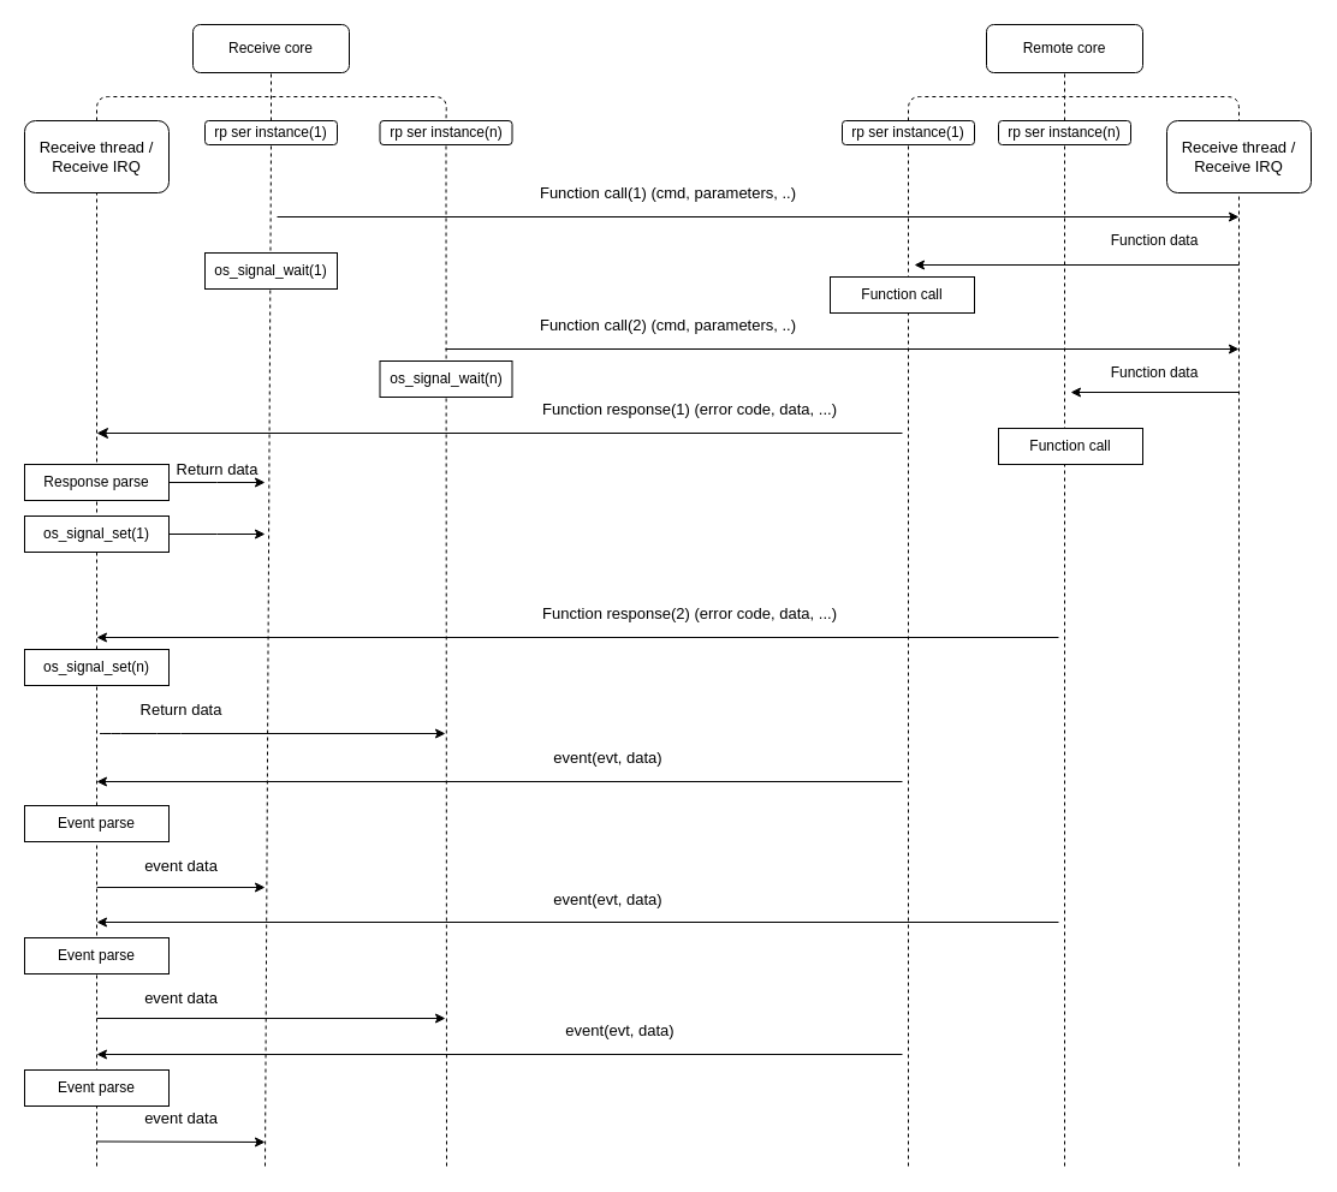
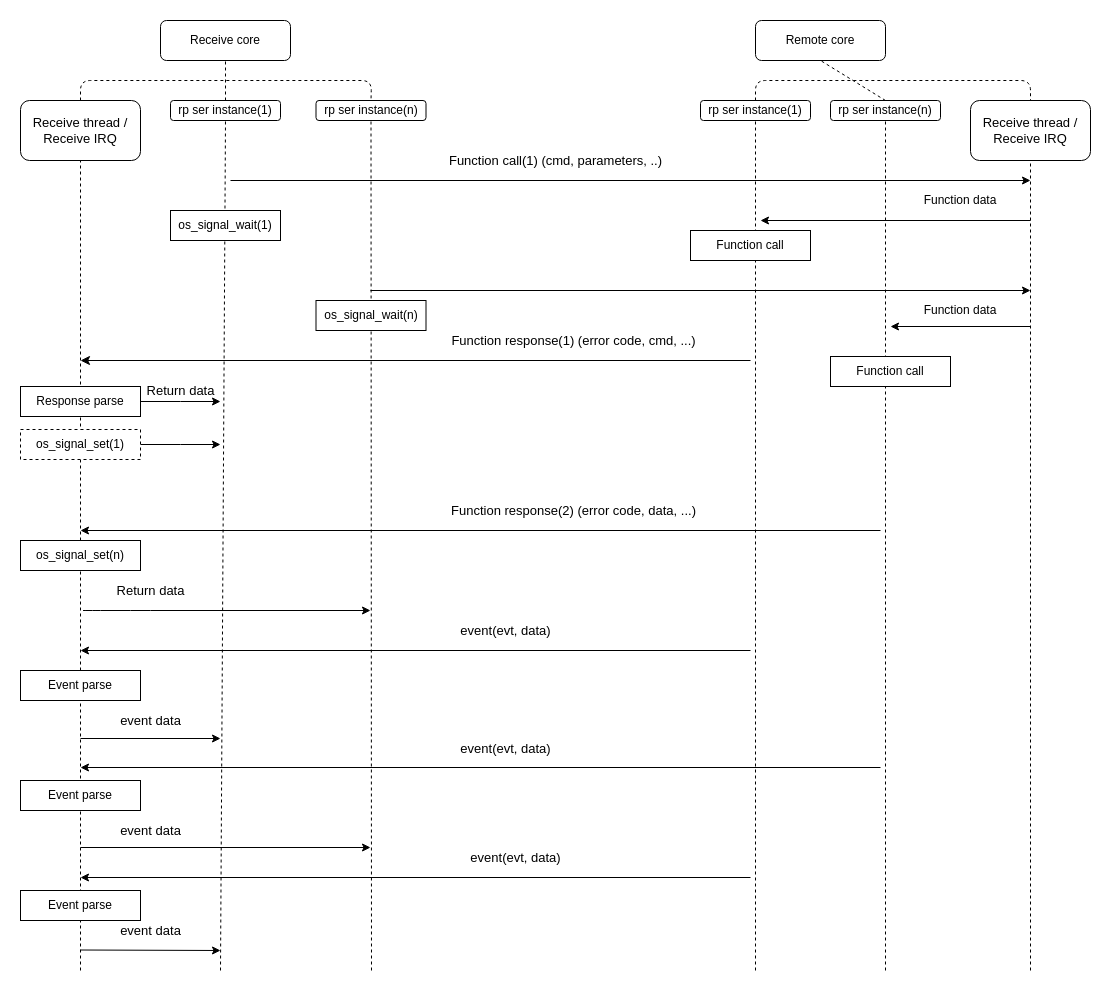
- <mxCell id="35" value="Remote core" style="rounded=1;whiteSpace=wrap;html=1;strokeColor=#000000;" parent="1" vertex="1"><mxGeometry x="820" y="20" width="130" height="40" as="geometry" /></mxCell>
+ <mxCell id="35" value="Remote core" style="rounded=1;whiteSpace=wrap;html=1;strokeColor=#000000;" parent="1" vertex="1"><mxGeometry x="755" y="20" width="130" height="40" as="geometry" /></mxCell>
- <mxCell id="29" value="Function call(2) (cmd, parameters, ..)" style="text;html=1;align=center;verticalAlign=middle;resizable=0;points=[];autosize=1;fontSize=13;" parent="1" vertex="1"><mxGeometry x="440" y="260" width="230" height="20" as="geometry" /></mxCell>
- <mxCell id="5" value="Function response(1) (error code, data, ...)" style="text;html=1;align=center;verticalAlign=middle;resizable=0;points=[];autosize=1;fontSize=13;" parent="1" vertex="1"><mxGeometry x="443" y="330" width="260" height="20" as="geometry" /></mxCell>
+ <mxCell id="5" value="Function response(1) (error code, cmd, ...)" style="text;html=1;align=center;verticalAlign=middle;resizable=0;points=[];autosize=1;fontSize=13;" parent="1" vertex="1"><mxGeometry x="443" y="330" width="260" height="20" as="geometry" /></mxCell>
- <mxCell id="14" value="os_signal_set(1)" style="rounded=0;whiteSpace=wrap;html=1;" parent="1" vertex="1"><mxGeometry x="20" y="429" width="120" height="30" as="geometry" /></mxCell>
+ <mxCell id="14" value="os_signal_set(1)" style="rounded=0;whiteSpace=wrap;html=1;dashed=1;" parent="1" vertex="1"><mxGeometry x="20" y="429" width="120" height="30" as="geometry" /></mxCell>
